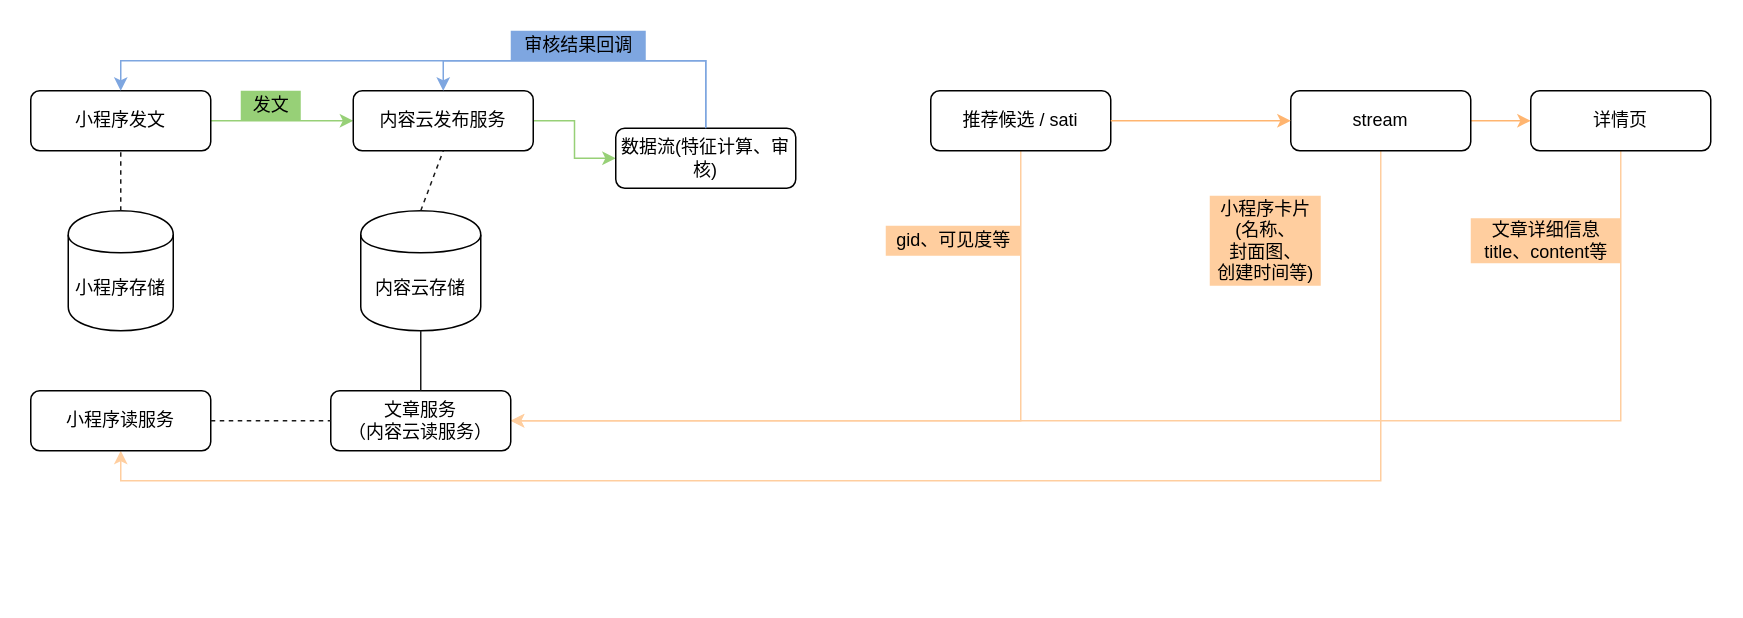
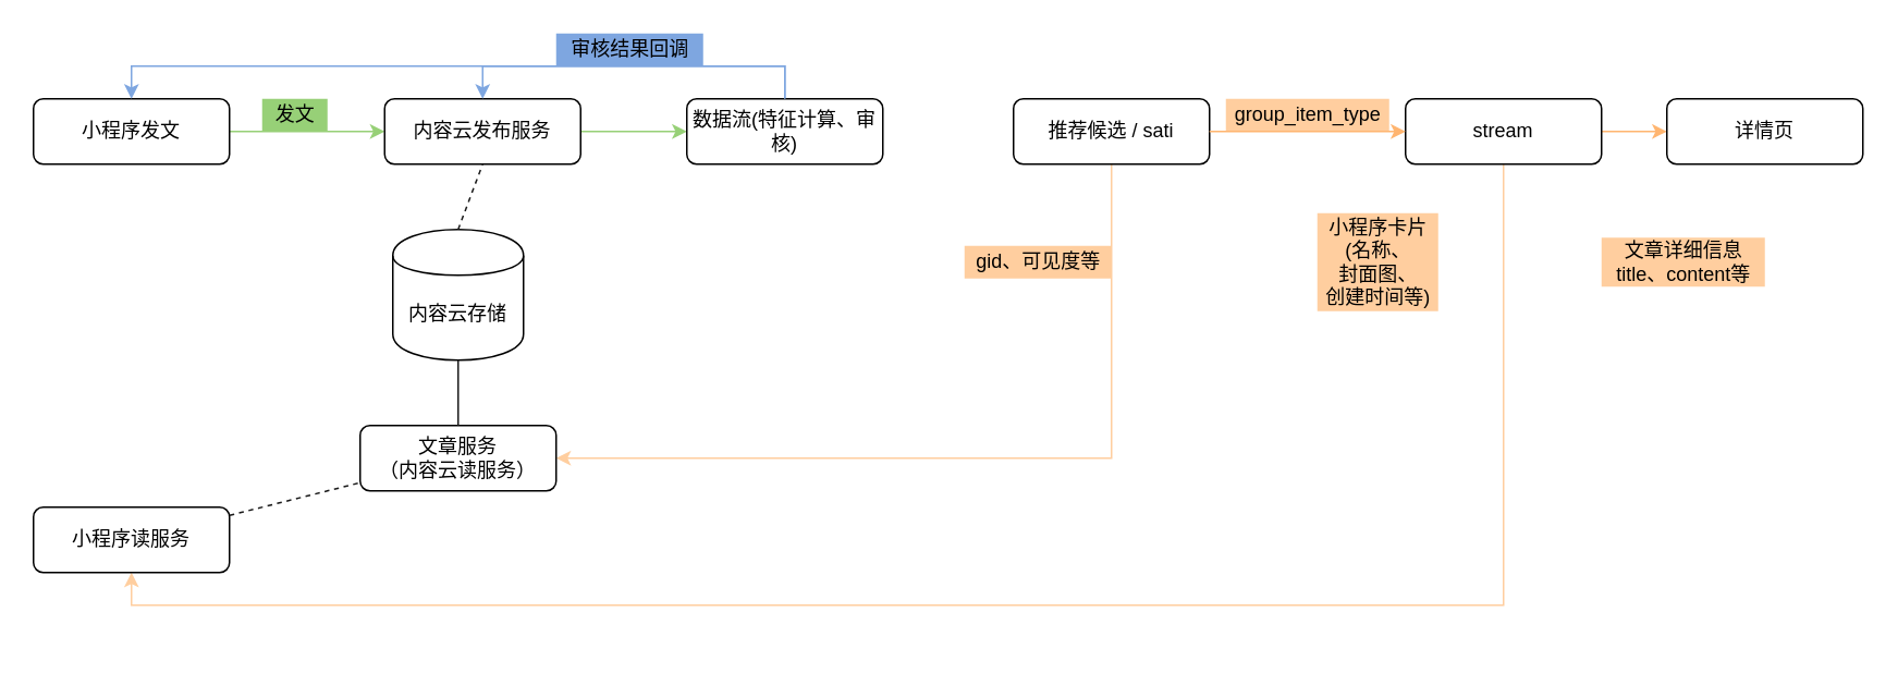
+ <mxCell id="19" value="group_item_type" style="text;html=1;align=center;verticalAlign=middle;resizable=0;points=[];autosize=1;fillColor=#FFCE9F;" vertex="1" parent="1"><mxGeometry x="750" y="60" width="100" height="20" as="geometry" /></mxCell>
- <mxCell id="6" value="数据流(特征计算、审核)" style="rounded=1;whiteSpace=wrap;html=1;" vertex="1" parent="1"><mxGeometry x="410" y="85" width="120" height="40" as="geometry" /></mxCell>
+ <mxCell id="6" value="数据流(特征计算、审核)" style="rounded=1;whiteSpace=wrap;html=1;" vertex="1" parent="1"><mxGeometry x="420" y="60" width="120" height="40" as="geometry" /></mxCell>
- <mxCell id="24" value="" style="endArrow=none;dashed=1;html=1;strokeColor=#1A1A1A;entryX=0.5;entryY=1;entryDx=0;entryDy=0;exitX=0.5;exitY=0;exitDx=0;exitDy=0;" edge="1" parent="1" source="17" target="3"><mxGeometry width="50" height="50" relative="1" as="geometry"><mxPoint x="-60" y="200" as="sourcePoint" /><mxPoint x="-10" y="150" as="targetPoint" /></mxGeometry></mxCell>
- <mxCell id="17" value="小程序存储" style="shape=cylinder;whiteSpace=wrap;html=1;boundedLbl=1;backgroundOutline=1;fillColor=none;" vertex="1" parent="1"><mxGeometry x="45" y="140" width="70" height="80" as="geometry" /></mxCell>
- <mxCell id="20" value="小程序读服务" style="rounded=1;whiteSpace=wrap;html=1;fillColor=none;" vertex="1" parent="1"><mxGeometry x="20" y="260" width="120" height="40" as="geometry" /></mxCell>
+ <mxCell id="20" value="小程序读服务" style="rounded=1;whiteSpace=wrap;html=1;fillColor=none;" vertex="1" parent="1"><mxGeometry x="20" y="310" width="120" height="40" as="geometry" /></mxCell>
- <mxCell id="13" style="edgeStyle=orthogonalEdgeStyle;rounded=0;orthogonalLoop=1;jettySize=auto;html=1;strokeColor=#FFCE9F;entryX=1;entryY=0.5;entryDx=0;entryDy=0;exitX=0.5;exitY=1;exitDx=0;exitDy=0;" edge="1" parent="1" source="14" target="21"><mxGeometry relative="1" as="geometry"><mxPoint x="850" y="420" as="targetPoint" /></mxGeometry></mxCell>
